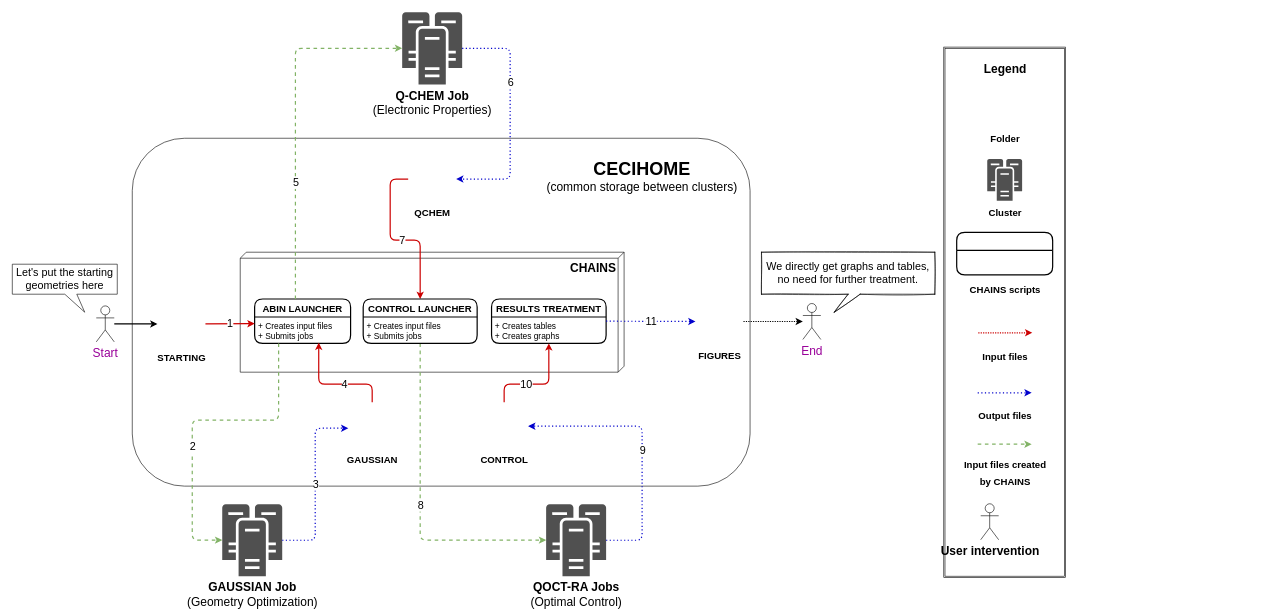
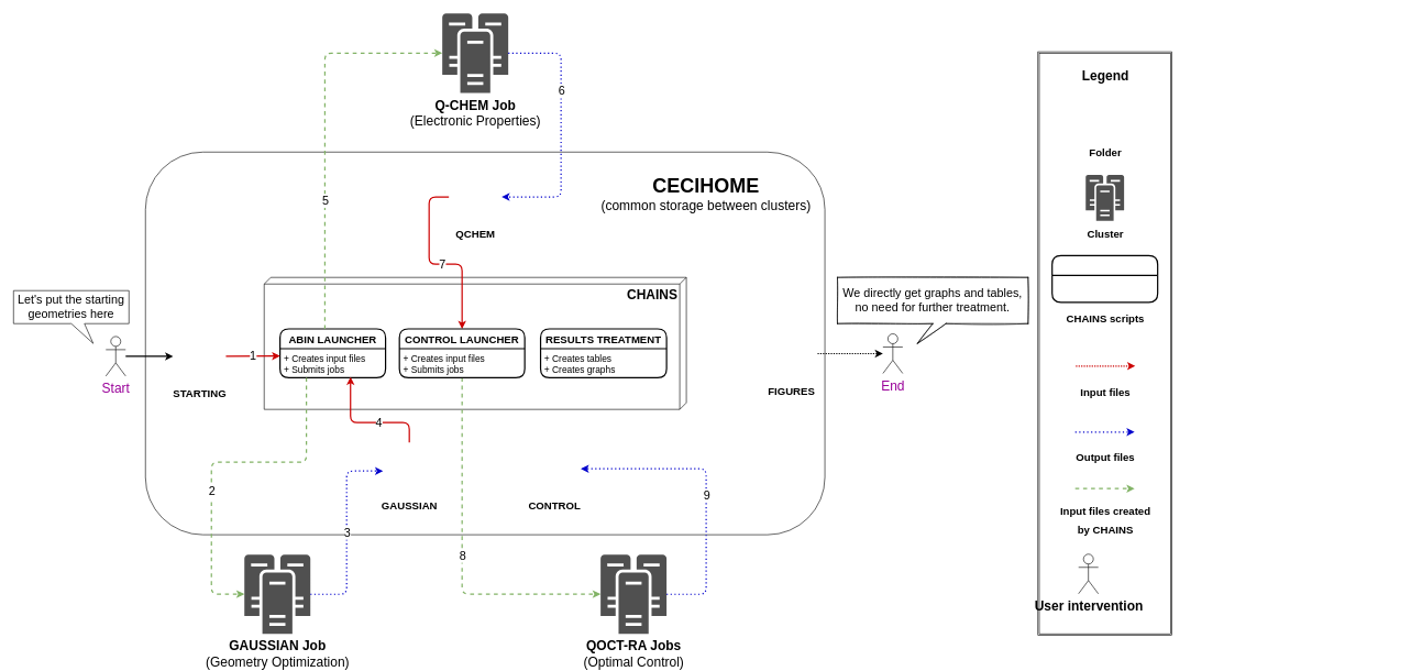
- <mxCell id="36" value="" style="endArrow=classic;html=1;fontSize=20;exitX=1;exitY=0.5;exitDx=0;exitDy=0;strokeColor=#0000CC;dashed=1;dashPattern=1 2;strokeWidth=2;" parent="1" source="17" target="8" edge="1"><mxGeometry relative="1" as="geometry"><mxPoint x="1002" y="610" as="sourcePoint" /><mxPoint x="1174" y="610.25" as="targetPoint" /></mxGeometry></mxCell>
- <mxCell id="37" value="11" style="edgeLabel;resizable=0;html=1;align=center;verticalAlign=middle;fontSize=18;rounded=1;" parent="36" connectable="0" vertex="1"><mxGeometry relative="1" as="geometry" /></mxCell>
- <mxCell id="34" value="" style="endArrow=classic;html=1;fontSize=20;jumpStyle=none;edgeStyle=orthogonalEdgeStyle;strokeColor=#CC0000;entryX=0.5;entryY=1;entryDx=0;entryDy=0;strokeWidth=2;" parent="1" source="7" target="18" edge="1"><mxGeometry relative="1" as="geometry"><mxPoint x="843.12" y="670" as="sourcePoint" /><mxPoint x="919" y="574" as="targetPoint" /><Array as="points"><mxPoint x="840" y="640" /><mxPoint x="915" y="640" /></Array></mxGeometry></mxCell>
- <mxCell id="35" value="10" style="edgeLabel;resizable=0;html=1;align=center;verticalAlign=middle;fontSize=18;rounded=1;" parent="34" connectable="0" vertex="1"><mxGeometry relative="1" as="geometry"><mxPoint x="-20" as="offset" /></mxGeometry></mxCell>
